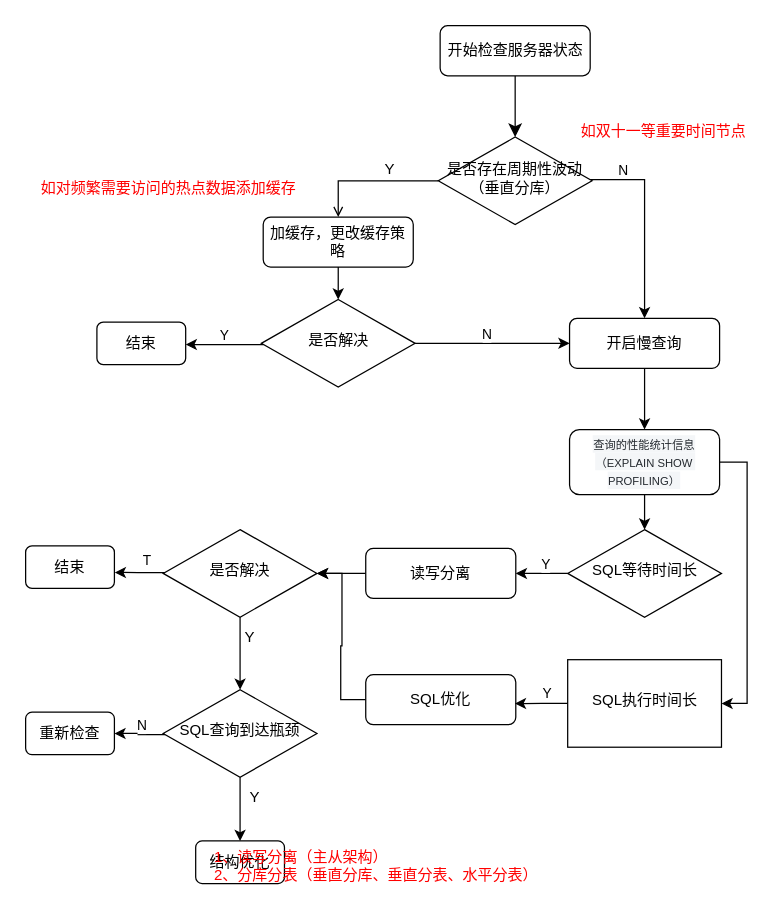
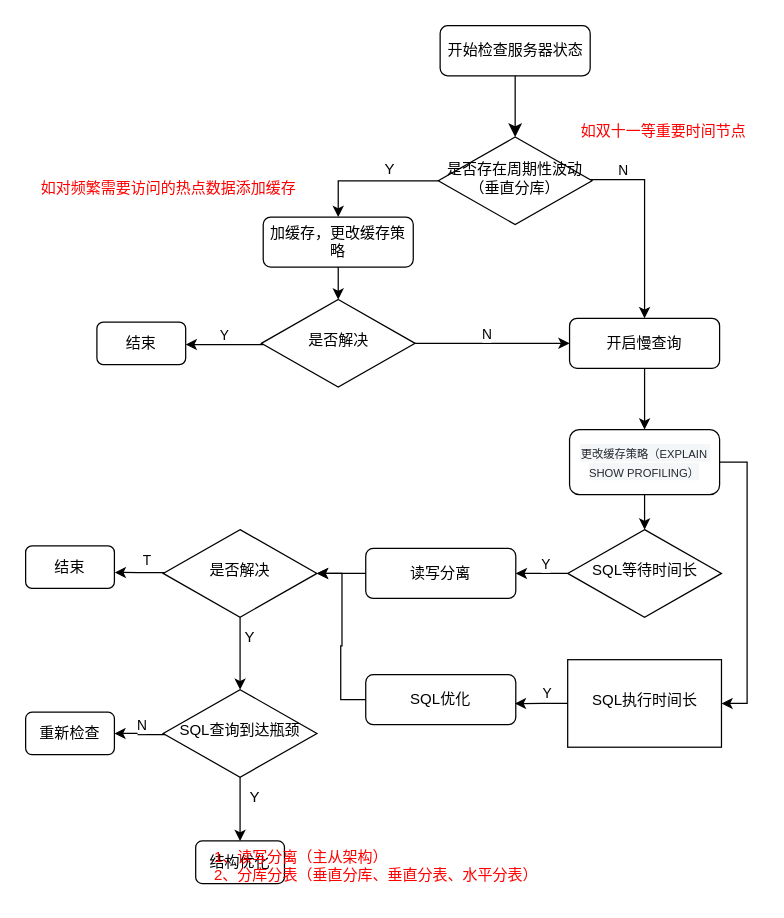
- <mxCell id="4" style="edgeStyle=orthogonalEdgeStyle;rounded=0;orthogonalLoop=1;jettySize=auto;html=1;entryX=0.5;entryY=0;entryDx=0;entryDy=0;endArrow=open;" edge="1" parent="1" source="7" target="9"><mxGeometry relative="1" as="geometry" /></mxCell>
+ <mxCell id="4" style="edgeStyle=orthogonalEdgeStyle;rounded=0;orthogonalLoop=1;jettySize=auto;html=1;entryX=0.5;entryY=0;entryDx=0;entryDy=0;" edge="1" parent="1" source="7" target="9"><mxGeometry relative="1" as="geometry" /></mxCell>
- <mxCell id="23" value="&lt;p&gt;&lt;span style=&quot;color: rgb(36, 41, 47); white-space-collapse: preserve; background-color: rgb(244, 246, 248);&quot;&gt;&lt;font style=&quot;font-size: 9px;&quot; face=&quot;Helvetica&quot;&gt;查询的性能统计信息（EXPLAIN SHOW PROFILING）&lt;/font&gt;&lt;/span&gt;&lt;/p&gt;" style="rounded=1;whiteSpace=wrap;html=1;fontSize=12;glass=0;strokeWidth=1;shadow=0;strokeColor=default;fillColor=default;align=center;" vertex="1" parent="1"><mxGeometry x="455" y="343" width="120" height="52" as="geometry" /></mxCell>
+ <mxCell id="23" value="&lt;p&gt;&lt;span style=&quot;color: rgb(36, 41, 47); white-space-collapse: preserve; background-color: rgb(244, 246, 248);&quot;&gt;&lt;font style=&quot;font-size: 9px;&quot; face=&quot;Helvetica&quot;&gt;更改缓存策略（EXPLAIN SHOW PROFILING）&lt;/font&gt;&lt;/span&gt;&lt;/p&gt;" style="rounded=1;whiteSpace=wrap;html=1;fontSize=12;glass=0;strokeWidth=1;shadow=0;strokeColor=default;fillColor=default;align=center;" vertex="1" parent="1"><mxGeometry x="455" y="343" width="120" height="52" as="geometry" /></mxCell>
